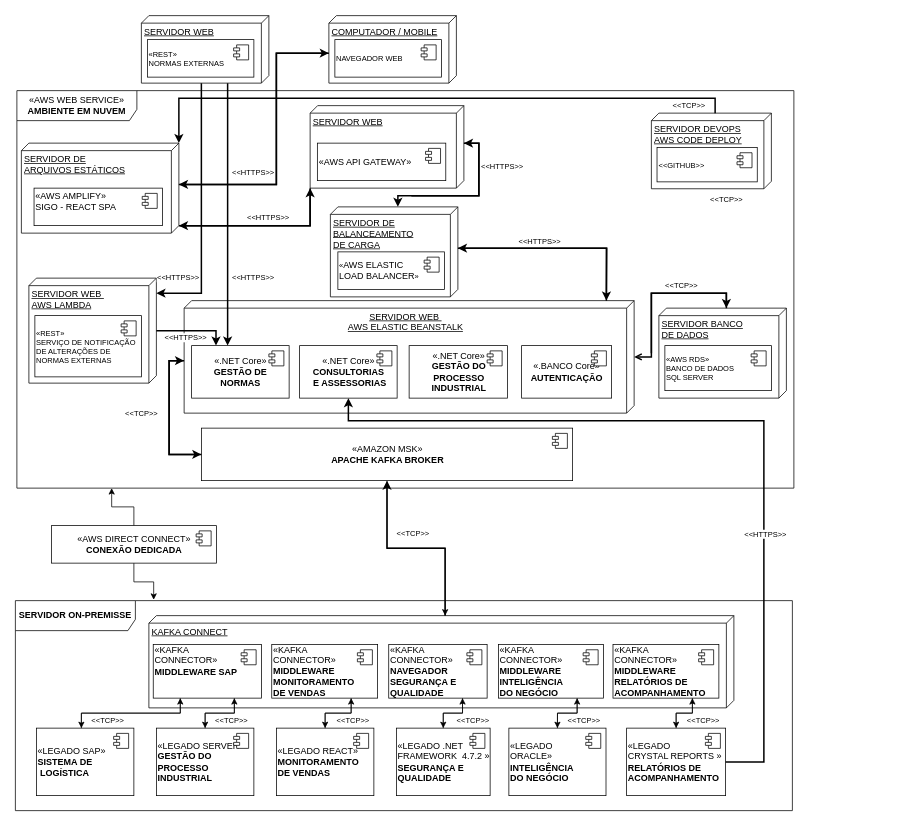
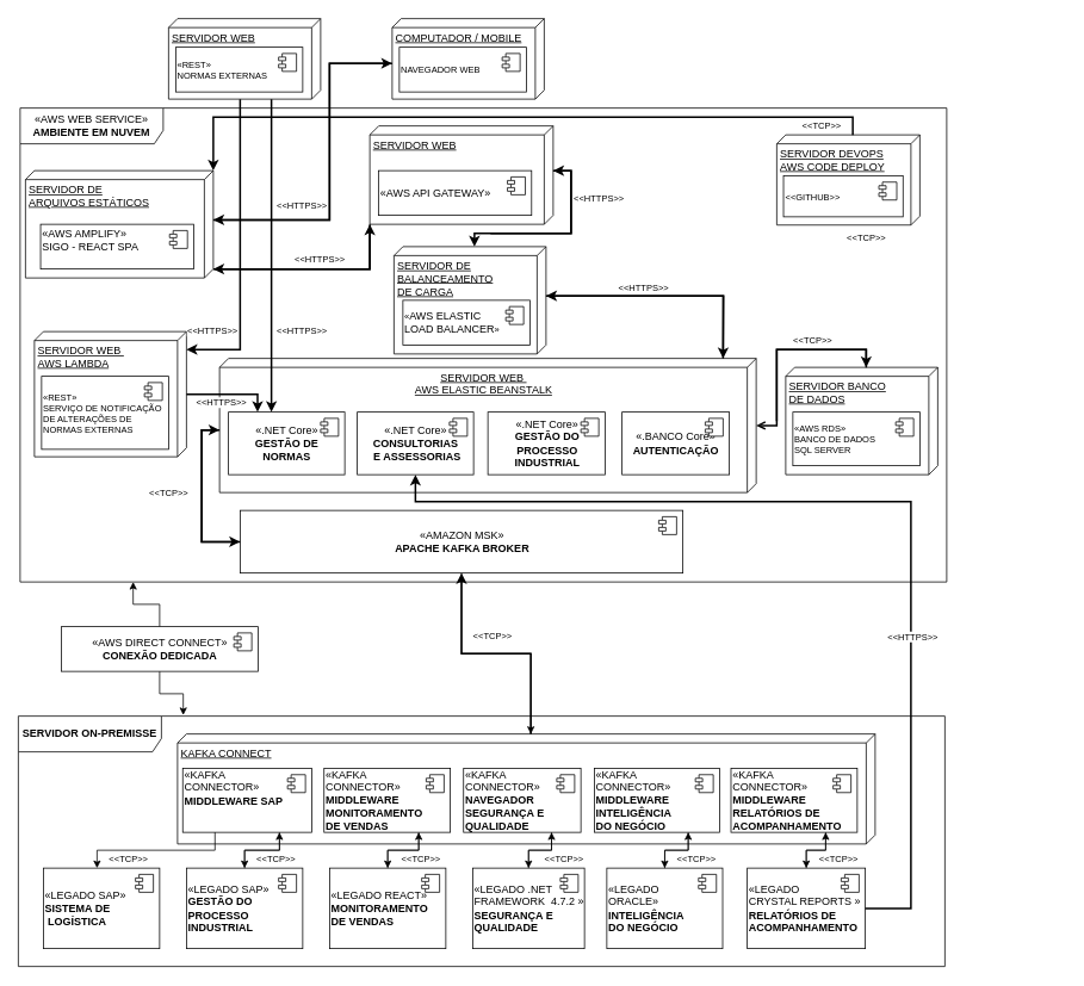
- <mxCell id="86" style="edgeStyle=orthogonalEdgeStyle;rounded=0;orthogonalLoop=1;jettySize=auto;html=1;entryX=0.25;entryY=1;entryDx=0;entryDy=0;fontSize=10;" edge="1" parent="1" source="8" target="72"><mxGeometry relative="1" as="geometry"><Array as="points"><mxPoint x="108" y="950" /><mxPoint x="240" y="950" /></Array></mxGeometry></mxCell>
- <mxCell id="14" value="«LEGADO SERVER»&lt;br&gt;&lt;b&gt;GESTÃO DO &lt;br&gt;PROCESSO &lt;br&gt;INDUSTRIAL&lt;/b&gt;" style="html=1;dropTarget=0;align=left;" parent="1" vertex="1"><mxGeometry x="208" y="970" width="130" height="90" as="geometry" /></mxCell>
+ <mxCell id="14" value="«LEGADO SAP»&lt;br&gt;&lt;b&gt;GESTÃO DO &lt;br&gt;PROCESSO &lt;br&gt;INDUSTRIAL&lt;/b&gt;" style="html=1;dropTarget=0;align=left;" parent="1" vertex="1"><mxGeometry x="208" y="970" width="130" height="90" as="geometry" /></mxCell>
